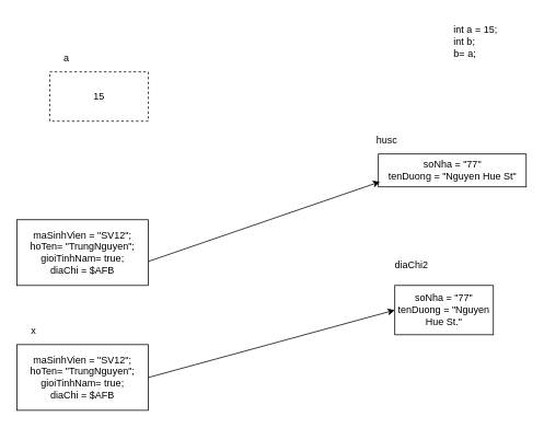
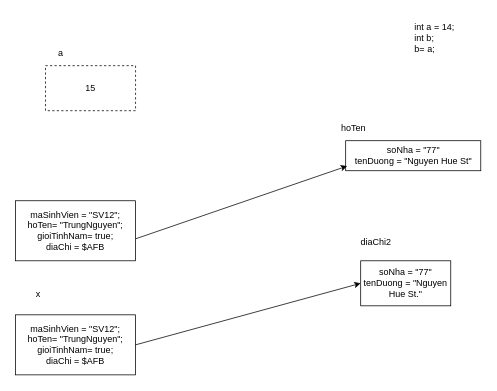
- <mxCell id="5" value="int a = 15;&amp;nbsp;&lt;div&gt;&lt;span style=&quot;background-color: transparent; color: light-dark(rgb(0, 0, 0), rgb(255, 255, 255));&quot;&gt;int b;&lt;/span&gt;&lt;/div&gt;&lt;div&gt;&lt;span style=&quot;background-color: transparent; color: light-dark(rgb(0, 0, 0), rgb(255, 255, 255));&quot;&gt;b= a;&lt;/span&gt;&lt;/div&gt;" style="text;html=1;align=left;verticalAlign=middle;resizable=0;points=[];autosize=1;strokeColor=none;fillColor=none;" vertex="1" parent="1"><mxGeometry x="550" y="20" width="80" height="60" as="geometry" /></mxCell>
+ <mxCell id="5" value="int a = 14;&amp;nbsp;&lt;div&gt;&lt;span style=&quot;background-color: transparent; color: light-dark(rgb(0, 0, 0), rgb(255, 255, 255));&quot;&gt;int b;&lt;/span&gt;&lt;/div&gt;&lt;div&gt;&lt;span style=&quot;background-color: transparent; color: light-dark(rgb(0, 0, 0), rgb(255, 255, 255));&quot;&gt;b= a;&lt;/span&gt;&lt;/div&gt;" style="text;html=1;align=left;verticalAlign=middle;resizable=0;points=[];autosize=1;strokeColor=none;fillColor=none;" vertex="1" parent="1"><mxGeometry x="550" y="20" width="80" height="60" as="geometry" /></mxCell>
- <mxCell id="12" value="husc" style="text;html=1;align=center;verticalAlign=middle;resizable=0;points=[];autosize=1;strokeColor=none;fillColor=none;" vertex="1" parent="1"><mxGeometry x="445" y="155" width="50" height="30" as="geometry" /></mxCell>
+ <mxCell id="12" value="hoTen" style="text;html=1;align=center;verticalAlign=middle;resizable=0;points=[];autosize=1;strokeColor=none;fillColor=none;" vertex="1" parent="1"><mxGeometry x="445" y="155" width="50" height="30" as="geometry" /></mxCell>
- <mxCell id="9" value="x" style="text;html=1;align=center;verticalAlign=middle;resizable=0;points=[];autosize=1;strokeColor=none;fillColor=none;" vertex="1" parent="1"><mxGeometry x="25" y="387" width="30" height="30" as="geometry" /></mxCell>
+ <mxCell id="9" value="x" style="text;html=1;align=center;verticalAlign=middle;resizable=0;points=[];autosize=1;strokeColor=none;fillColor=none;" vertex="1" parent="1"><mxGeometry x="35" y="377" width="30" height="30" as="geometry" /></mxCell>
